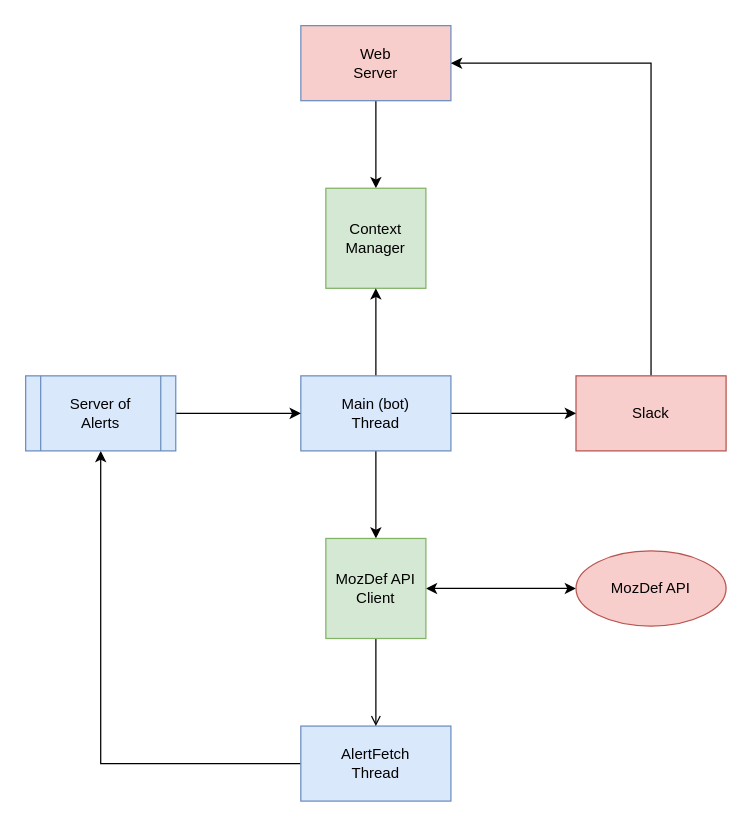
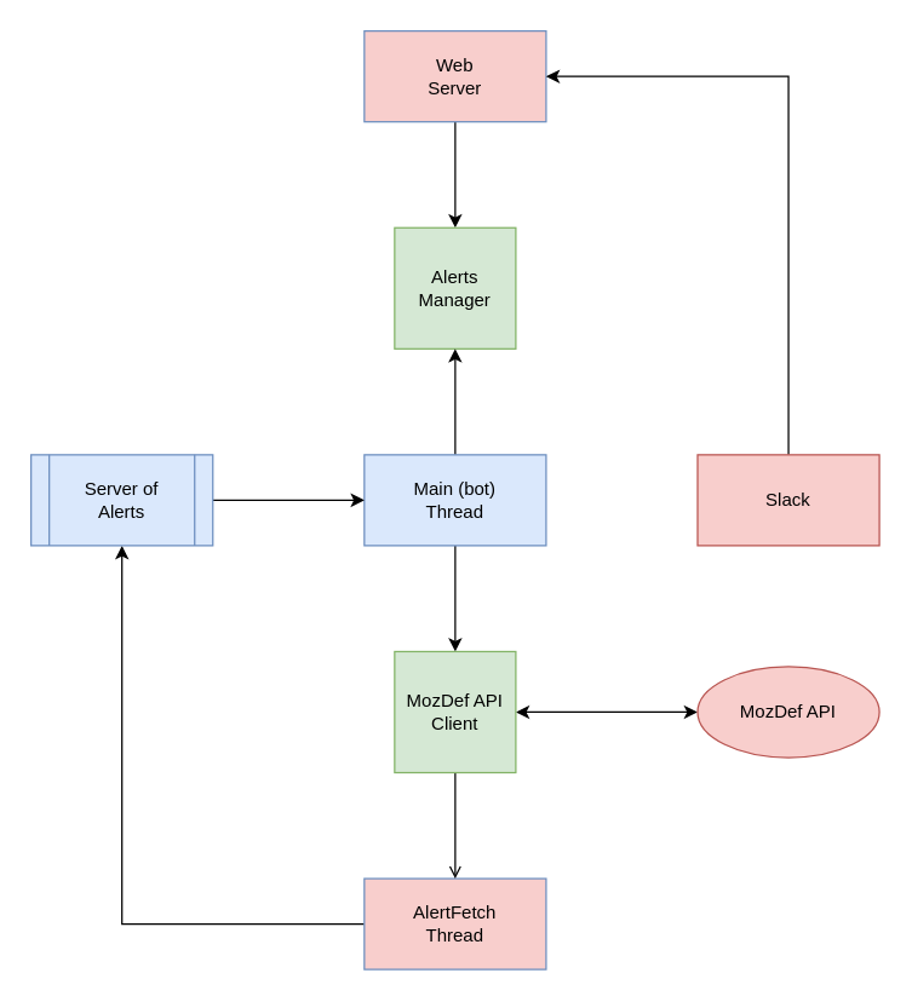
- <mxCell id="9" value="Context&lt;br&gt;Manager" style="rounded=0;whiteSpace=wrap;html=1;fillColor=#d5e8d4;strokeColor=#82b366;" vertex="1" parent="1"><mxGeometry x="260" y="150" width="80" height="80" as="geometry" /></mxCell>
+ <mxCell id="9" value="Alerts&lt;br&gt;Manager" style="rounded=0;whiteSpace=wrap;html=1;fillColor=#d5e8d4;strokeColor=#82b366;" vertex="1" parent="1"><mxGeometry x="260" y="150" width="80" height="80" as="geometry" /></mxCell>
- <mxCell id="10" style="edgeStyle=orthogonalEdgeStyle;rounded=0;orthogonalLoop=1;jettySize=auto;html=1;exitX=1;exitY=0.5;exitDx=0;exitDy=0;entryX=0;entryY=0.5;entryDx=0;entryDy=0;startArrow=none;startFill=0;" edge="1" parent="1" source="13" target="8"><mxGeometry relative="1" as="geometry" /></mxCell>
- <mxCell id="4" value="AlertFetch&lt;br&gt;Thread" style="rounded=0;whiteSpace=wrap;html=1;fillColor=#dae8fc;strokeColor=#6c8ebf;" vertex="1" parent="1"><mxGeometry x="240" y="580" width="120" height="60" as="geometry" /></mxCell>
+ <mxCell id="4" value="AlertFetch&lt;br&gt;Thread" style="rounded=0;whiteSpace=wrap;html=1;fillColor=#f8cecc;strokeColor=#6c8ebf;" vertex="1" parent="1"><mxGeometry x="240" y="580" width="120" height="60" as="geometry" /></mxCell>
